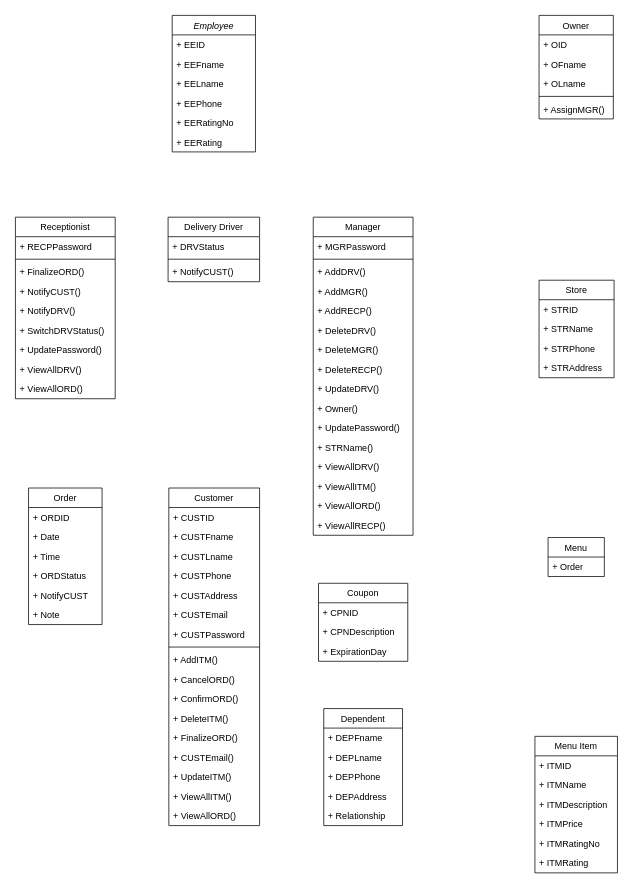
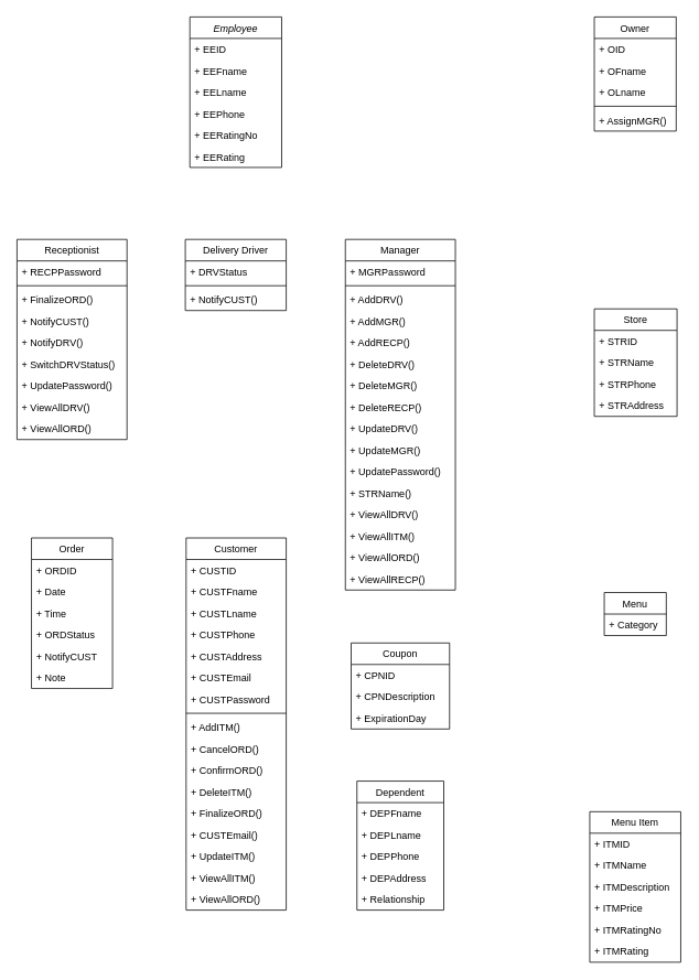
- <mxCell id="33" value="+ Owner()" style="text;strokeColor=none;fillColor=none;align=left;verticalAlign=top;spacingLeft=4;spacingRight=4;overflow=hidden;rotatable=0;points=[[0,0.5],[1,0.5]];portConstraint=eastwest;" vertex="1" parent="23"><mxGeometry y="242" width="133" height="26" as="geometry" /></mxCell>
+ <mxCell id="33" value="+ UpdateMGR()" style="text;strokeColor=none;fillColor=none;align=left;verticalAlign=top;spacingLeft=4;spacingRight=4;overflow=hidden;rotatable=0;points=[[0,0.5],[1,0.5]];portConstraint=eastwest;" vertex="1" parent="23"><mxGeometry y="242" width="133" height="26" as="geometry" /></mxCell>
- <mxCell id="52" value="+ Order" style="text;strokeColor=none;fillColor=none;align=left;verticalAlign=top;spacingLeft=4;spacingRight=4;overflow=hidden;rotatable=0;points=[[0,0.5],[1,0.5]];portConstraint=eastwest;" vertex="1" parent="51"><mxGeometry y="26" width="75" height="26" as="geometry" /></mxCell>
+ <mxCell id="52" value="+ Category" style="text;strokeColor=none;fillColor=none;align=left;verticalAlign=top;spacingLeft=4;spacingRight=4;overflow=hidden;rotatable=0;points=[[0,0.5],[1,0.5]];portConstraint=eastwest;" vertex="1" parent="51"><mxGeometry y="26" width="75" height="26" as="geometry" /></mxCell>
